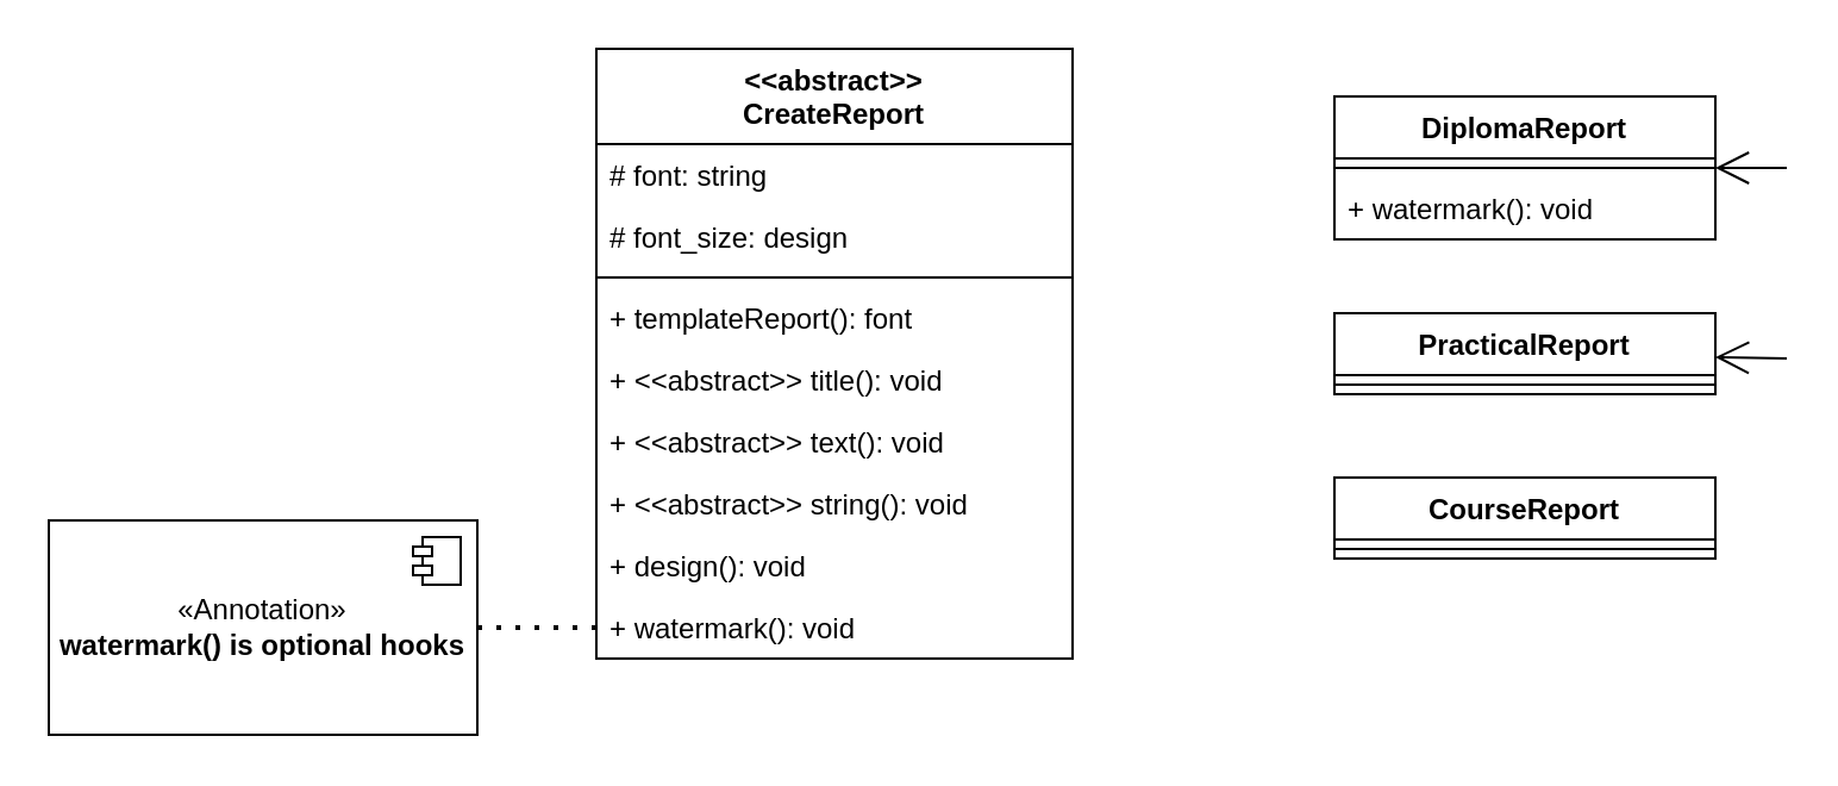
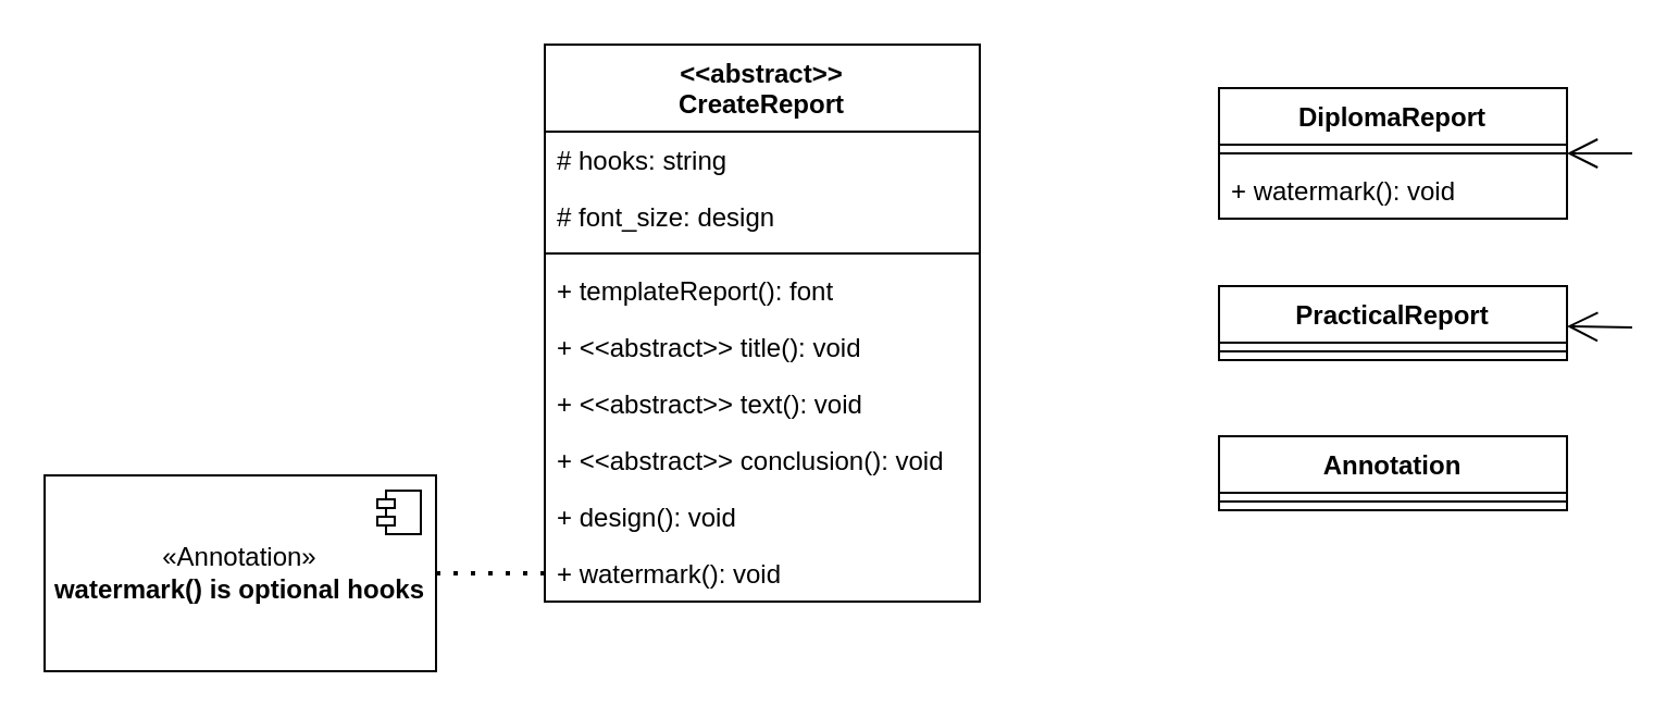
- <mxCell id="3" value="# font: string" style="text;strokeColor=none;fillColor=none;align=left;verticalAlign=top;spacingLeft=4;spacingRight=4;overflow=hidden;rotatable=0;points=[[0,0.5],[1,0.5]];portConstraint=eastwest;whiteSpace=wrap;html=1;" vertex="1" parent="2"><mxGeometry y="40" width="200" height="26" as="geometry" /></mxCell>
+ <mxCell id="3" value="# hooks: string" style="text;strokeColor=none;fillColor=none;align=left;verticalAlign=top;spacingLeft=4;spacingRight=4;overflow=hidden;rotatable=0;points=[[0,0.5],[1,0.5]];portConstraint=eastwest;whiteSpace=wrap;html=1;" vertex="1" parent="2"><mxGeometry y="40" width="200" height="26" as="geometry" /></mxCell>
- <mxCell id="9" value="+ &amp;lt;&amp;lt;abstract&amp;gt;&amp;gt; string(): void" style="text;strokeColor=none;fillColor=none;align=left;verticalAlign=top;spacingLeft=4;spacingRight=4;overflow=hidden;rotatable=0;points=[[0,0.5],[1,0.5]];portConstraint=eastwest;whiteSpace=wrap;html=1;" vertex="1" parent="2"><mxGeometry y="178" width="200" height="26" as="geometry" /></mxCell>
+ <mxCell id="9" value="+ &amp;lt;&amp;lt;abstract&amp;gt;&amp;gt; conclusion(): void" style="text;strokeColor=none;fillColor=none;align=left;verticalAlign=top;spacingLeft=4;spacingRight=4;overflow=hidden;rotatable=0;points=[[0,0.5],[1,0.5]];portConstraint=eastwest;whiteSpace=wrap;html=1;" vertex="1" parent="2"><mxGeometry y="178" width="200" height="26" as="geometry" /></mxCell>
- <mxCell id="12" value="CourseReport" style="swimlane;fontStyle=1;align=center;verticalAlign=top;childLayout=stackLayout;horizontal=1;startSize=26;horizontalStack=0;resizeParent=1;resizeParentMax=0;resizeLast=0;collapsible=1;marginBottom=0;whiteSpace=wrap;html=1;" vertex="1" parent="1"><mxGeometry x="560" y="200" width="160" height="34" as="geometry" /></mxCell>
+ <mxCell id="12" value="Annotation" style="swimlane;fontStyle=1;align=center;verticalAlign=top;childLayout=stackLayout;horizontal=1;startSize=26;horizontalStack=0;resizeParent=1;resizeParentMax=0;resizeLast=0;collapsible=1;marginBottom=0;whiteSpace=wrap;html=1;" vertex="1" parent="1"><mxGeometry x="560" y="200" width="160" height="34" as="geometry" /></mxCell>
